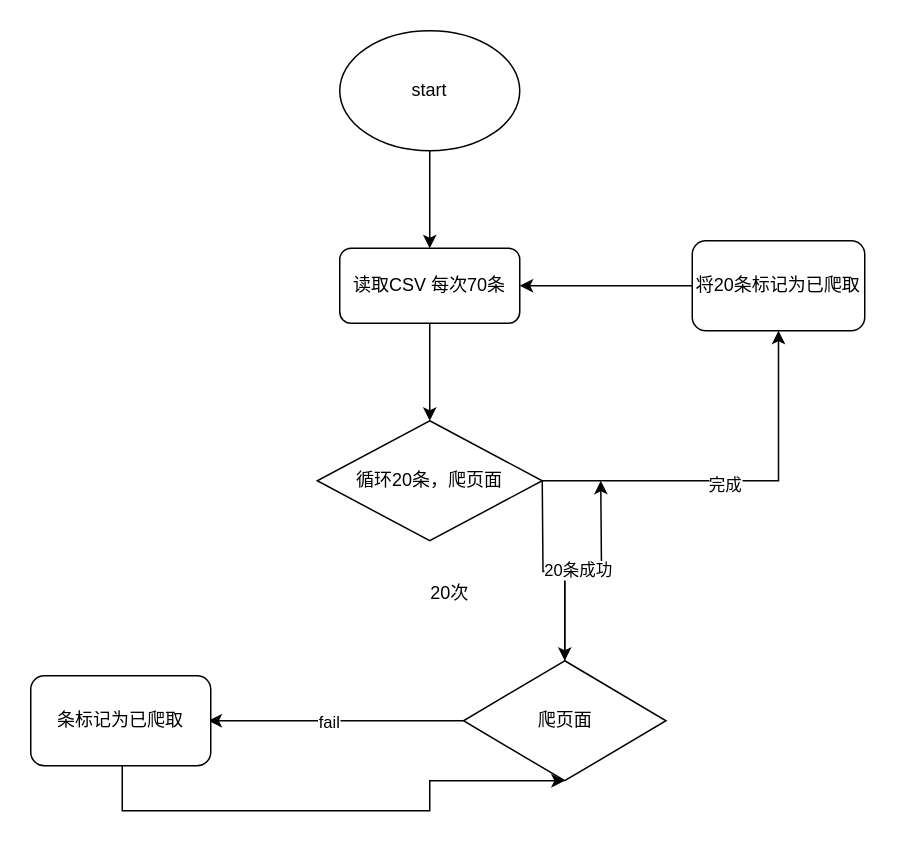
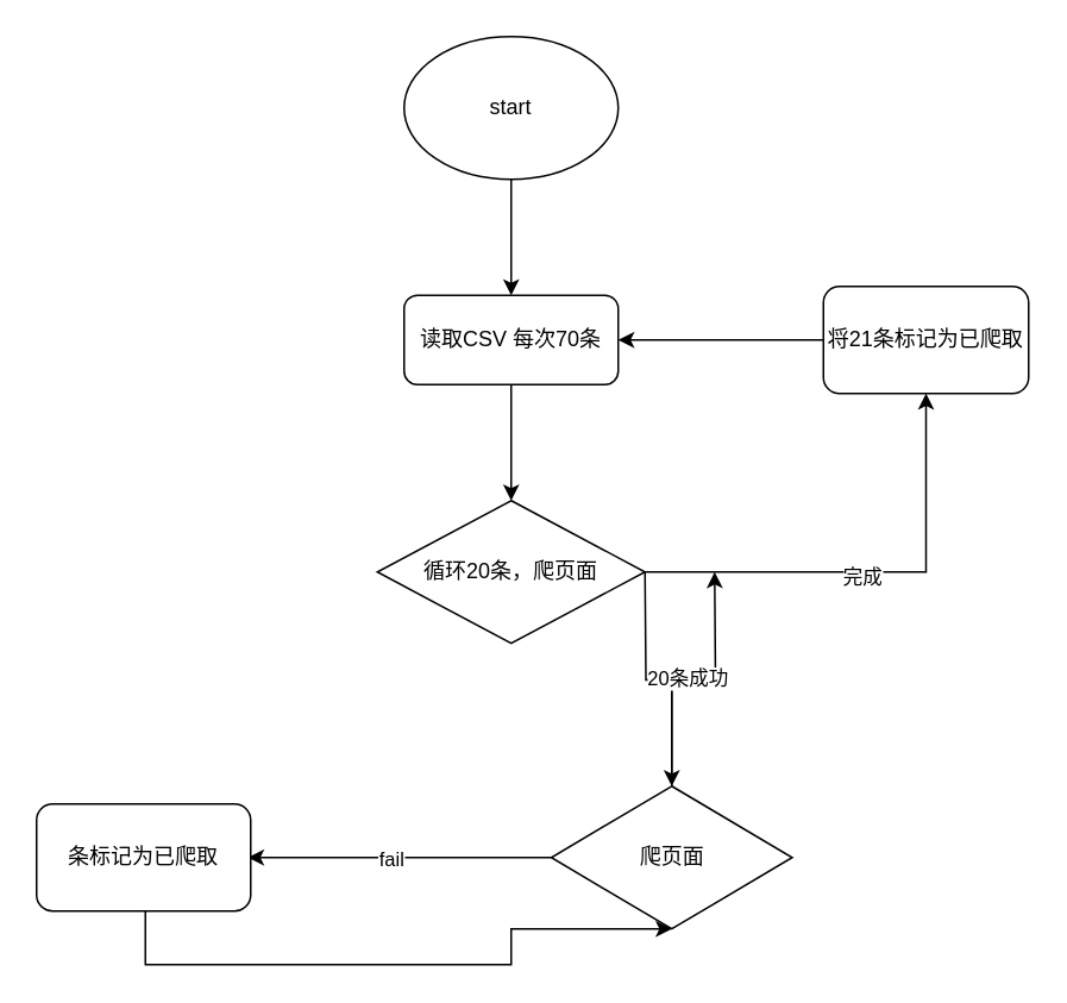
- <mxCell id="16" value="将20条标记为已爬取" style="rounded=1;whiteSpace=wrap;html=1;" vertex="1" parent="1"><mxGeometry x="461" y="160" width="115" height="60" as="geometry" /></mxCell>
+ <mxCell id="16" value="将21条标记为已爬取" style="rounded=1;whiteSpace=wrap;html=1;" vertex="1" parent="1"><mxGeometry x="461" y="160" width="115" height="60" as="geometry" /></mxCell>
- <mxCell id="17" value="20次" style="text;html=1;align=center;verticalAlign=middle;resizable=0;points=[];autosize=1;" vertex="1" parent="1"><mxGeometry x="279" y="385" width="40" height="20" as="geometry" /></mxCell>
